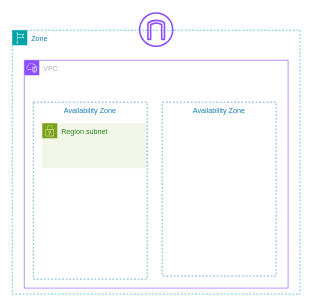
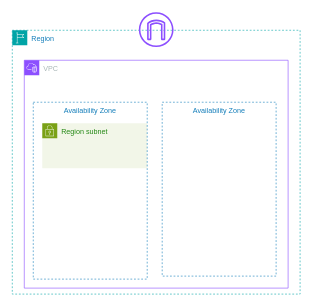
- <mxCell id="2" value="Zone" style="points=[[0,0],[0.25,0],[0.5,0],[0.75,0],[1,0],[1,0.25],[1,0.5],[1,0.75],[1,1],[0.75,1],[0.5,1],[0.25,1],[0,1],[0,0.75],[0,0.5],[0,0.25]];outlineConnect=0;gradientColor=none;html=1;whiteSpace=wrap;fontSize=12;fontStyle=0;container=1;pointerEvents=0;collapsible=0;recursiveResize=0;shape=mxgraph.aws4.group;grIcon=mxgraph.aws4.group_region;strokeColor=#00A4A6;fillColor=none;verticalAlign=top;align=left;spacingLeft=30;fontColor=#147EBA;dashed=1;" vertex="1" parent="1"><mxGeometry x="20" y="50" width="480" height="440" as="geometry" /></mxCell>
+ <mxCell id="2" value="Region" style="points=[[0,0],[0.25,0],[0.5,0],[0.75,0],[1,0],[1,0.25],[1,0.5],[1,0.75],[1,1],[0.75,1],[0.5,1],[0.25,1],[0,1],[0,0.75],[0,0.5],[0,0.25]];outlineConnect=0;gradientColor=none;html=1;whiteSpace=wrap;fontSize=12;fontStyle=0;container=1;pointerEvents=0;collapsible=0;recursiveResize=0;shape=mxgraph.aws4.group;grIcon=mxgraph.aws4.group_region;strokeColor=#00A4A6;fillColor=none;verticalAlign=top;align=left;spacingLeft=30;fontColor=#147EBA;dashed=1;" vertex="1" parent="1"><mxGeometry x="20" y="50" width="480" height="440" as="geometry" /></mxCell>
